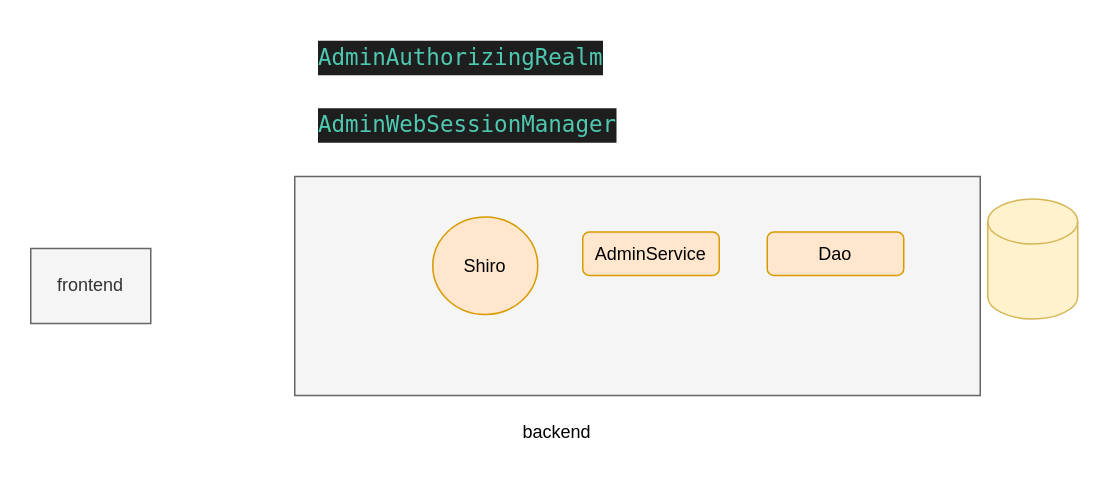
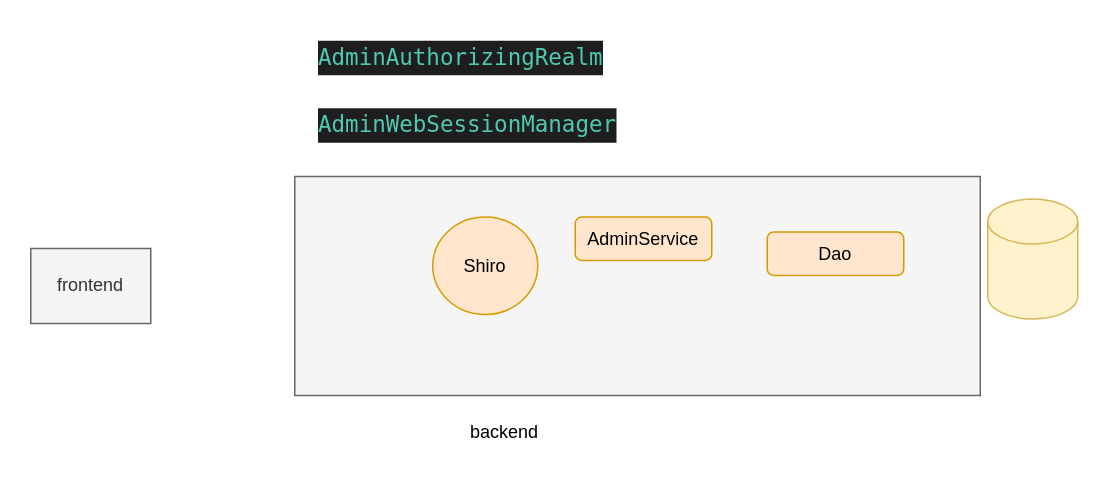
- <mxCell id="9" value="&lt;font color=&quot;#000000&quot;&gt;AdminService&lt;/font&gt;" style="rounded=1;whiteSpace=wrap;html=1;fillColor=#ffe6cc;strokeColor=#d79b00;" vertex="1" parent="1"><mxGeometry x="388" y="154" width="91" height="29" as="geometry" /></mxCell>
+ <mxCell id="9" value="&lt;font color=&quot;#000000&quot;&gt;AdminService&lt;/font&gt;" style="rounded=1;whiteSpace=wrap;html=1;fillColor=#ffe6cc;strokeColor=#d79b00;" vertex="1" parent="1"><mxGeometry x="383" y="144" width="91" height="29" as="geometry" /></mxCell>
- <mxCell id="8" value="backend" style="text;html=1;strokeColor=none;fillColor=none;align=center;verticalAlign=middle;whiteSpace=wrap;rounded=0;fontColor=#000000;" vertex="1" parent="1"><mxGeometry x="341" y="273" width="60" height="30" as="geometry" /></mxCell>
+ <mxCell id="8" value="backend" style="text;html=1;strokeColor=none;fillColor=none;align=center;verticalAlign=middle;whiteSpace=wrap;rounded=0;fontColor=#000000;" vertex="1" parent="1"><mxGeometry x="306" y="273" width="60" height="30" as="geometry" /></mxCell>
